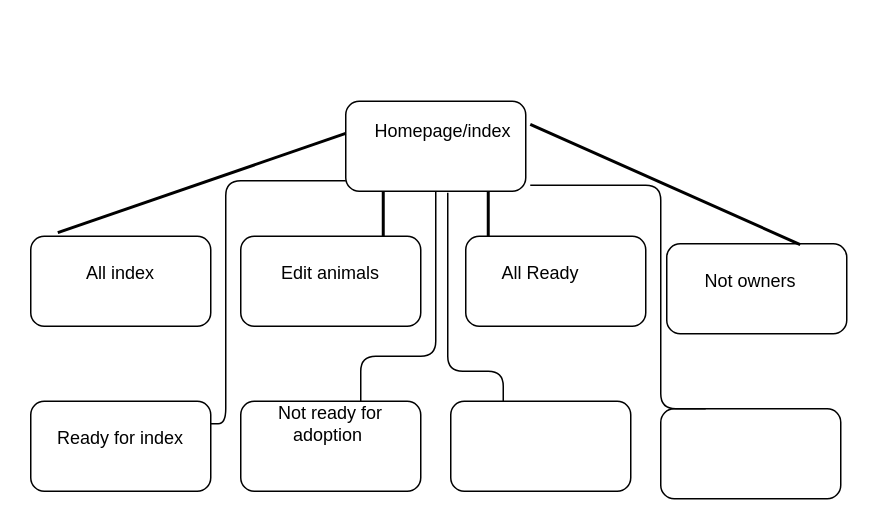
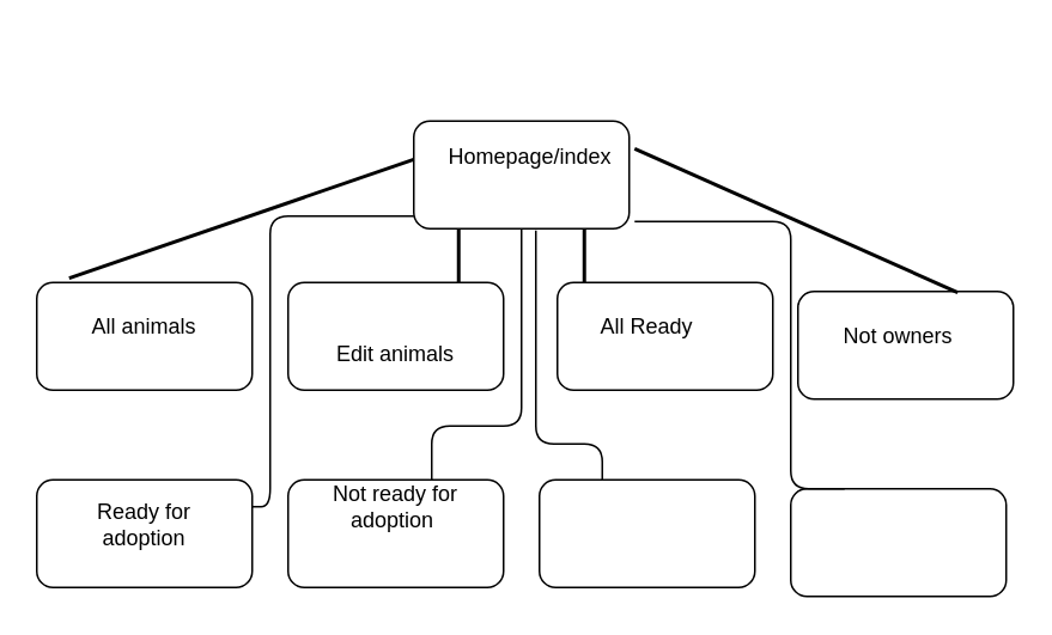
- <mxCell id="5" value="All index" style="text;html=1;strokeColor=none;fillColor=none;align=center;verticalAlign=middle;whiteSpace=wrap;rounded=0;" vertex="1" parent="1"><mxGeometry x="30" y="167" width="100" height="30" as="geometry" /></mxCell>
+ <mxCell id="5" value="All animals" style="text;html=1;strokeColor=none;fillColor=none;align=center;verticalAlign=middle;whiteSpace=wrap;rounded=0;" vertex="1" parent="1"><mxGeometry x="30" y="167" width="100" height="30" as="geometry" /></mxCell>
- <mxCell id="7" value="Edit animals" style="text;html=1;strokeColor=none;fillColor=none;align=center;verticalAlign=middle;whiteSpace=wrap;rounded=0;" vertex="1" parent="1"><mxGeometry x="170" y="172" width="100" height="20" as="geometry" /></mxCell>
+ <mxCell id="7" value="Edit animals" style="text;html=1;strokeColor=none;fillColor=none;align=center;verticalAlign=middle;whiteSpace=wrap;rounded=0;" vertex="1" parent="1"><mxGeometry x="170" y="187" width="100" height="20" as="geometry" /></mxCell>
- <mxCell id="13" value="Ready for index" style="text;html=1;strokeColor=none;fillColor=none;align=center;verticalAlign=middle;whiteSpace=wrap;rounded=0;" vertex="1" parent="1"><mxGeometry x="30" y="277" width="100" height="30" as="geometry" /></mxCell>
+ <mxCell id="13" value="Ready for adoption" style="text;html=1;strokeColor=none;fillColor=none;align=center;verticalAlign=middle;whiteSpace=wrap;rounded=0;" vertex="1" parent="1"><mxGeometry x="30" y="277" width="100" height="30" as="geometry" /></mxCell>
